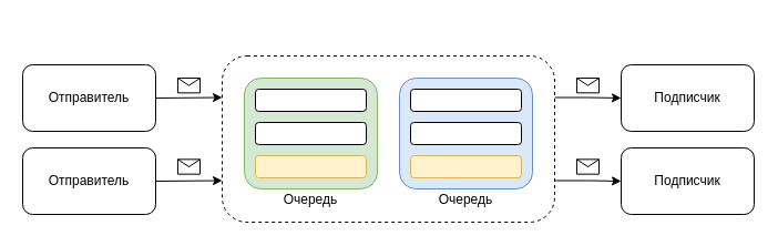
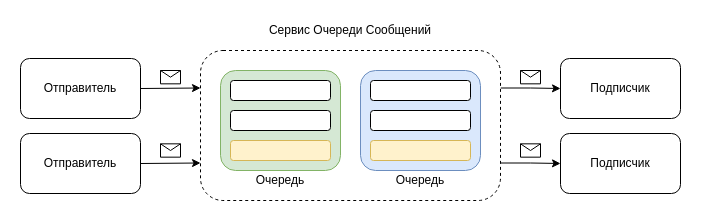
+ <mxCell id="2" value="Сервис Очереди Сообщений" style="text;html=1;strokeColor=none;fillColor=none;align=center;verticalAlign=middle;whiteSpace=wrap;rounded=0;" vertex="1" parent="1"><mxGeometry x="255" y="20" width="190" height="20" as="geometry" /></mxCell>
